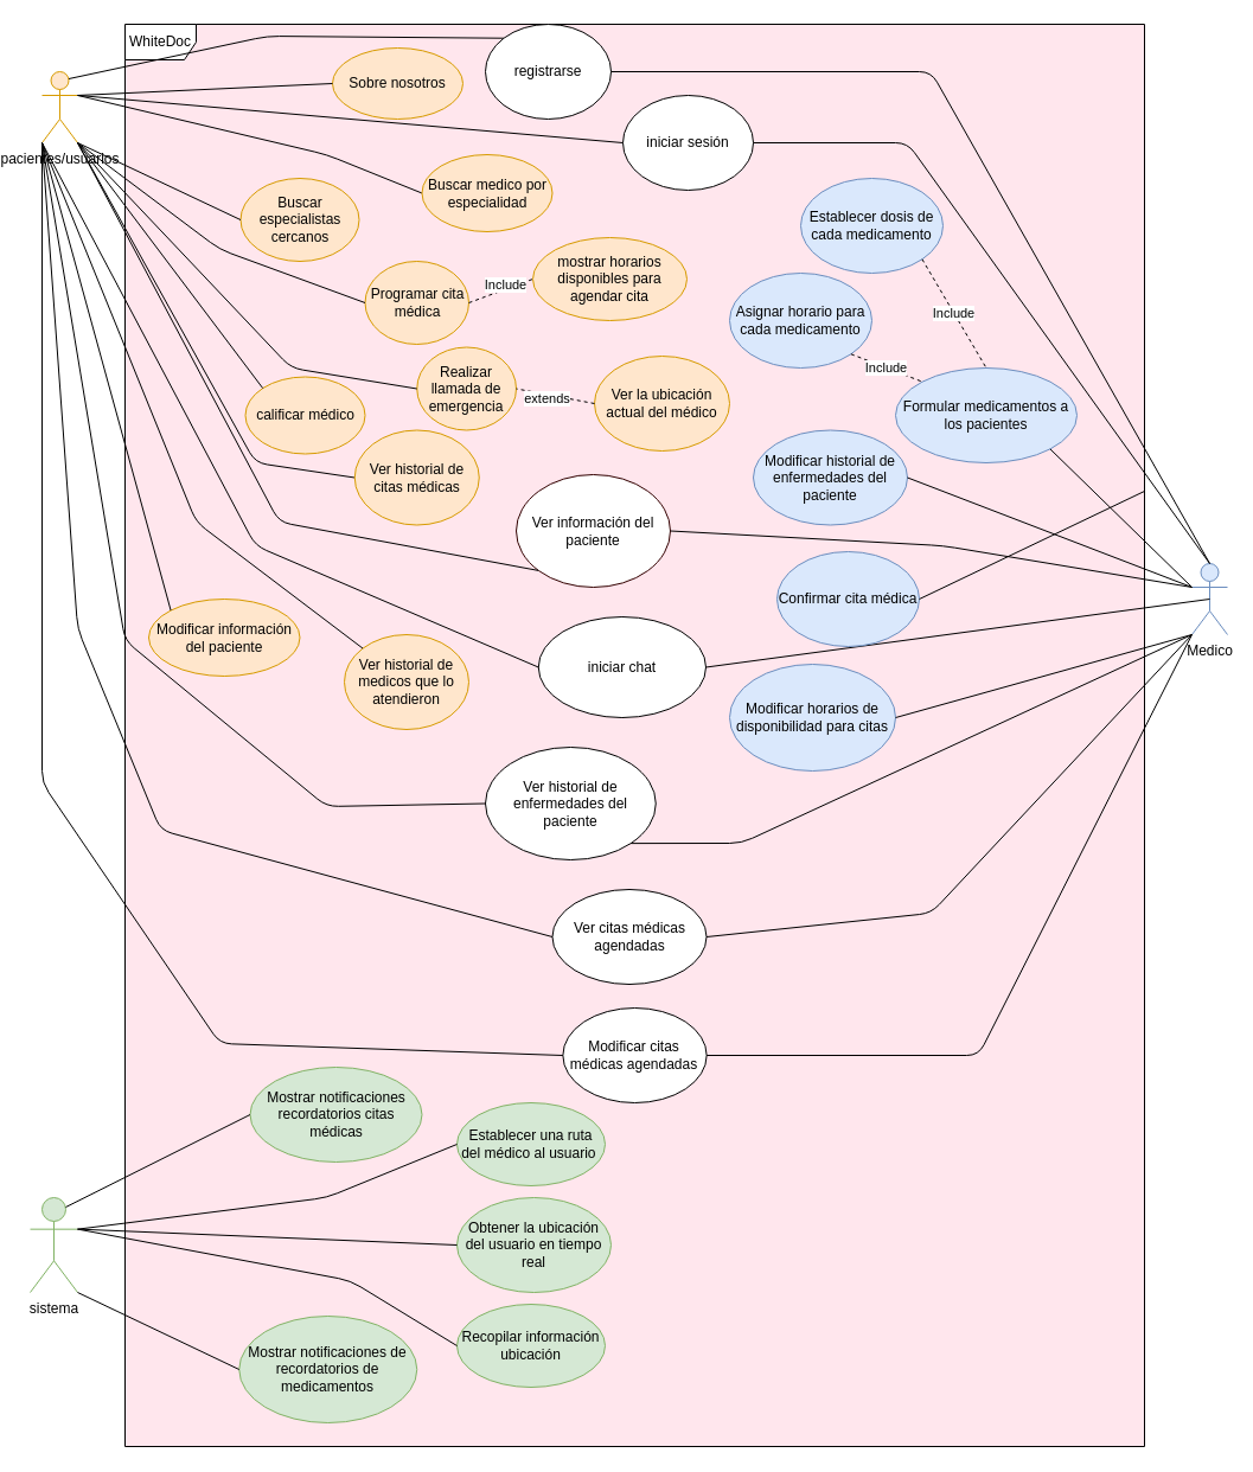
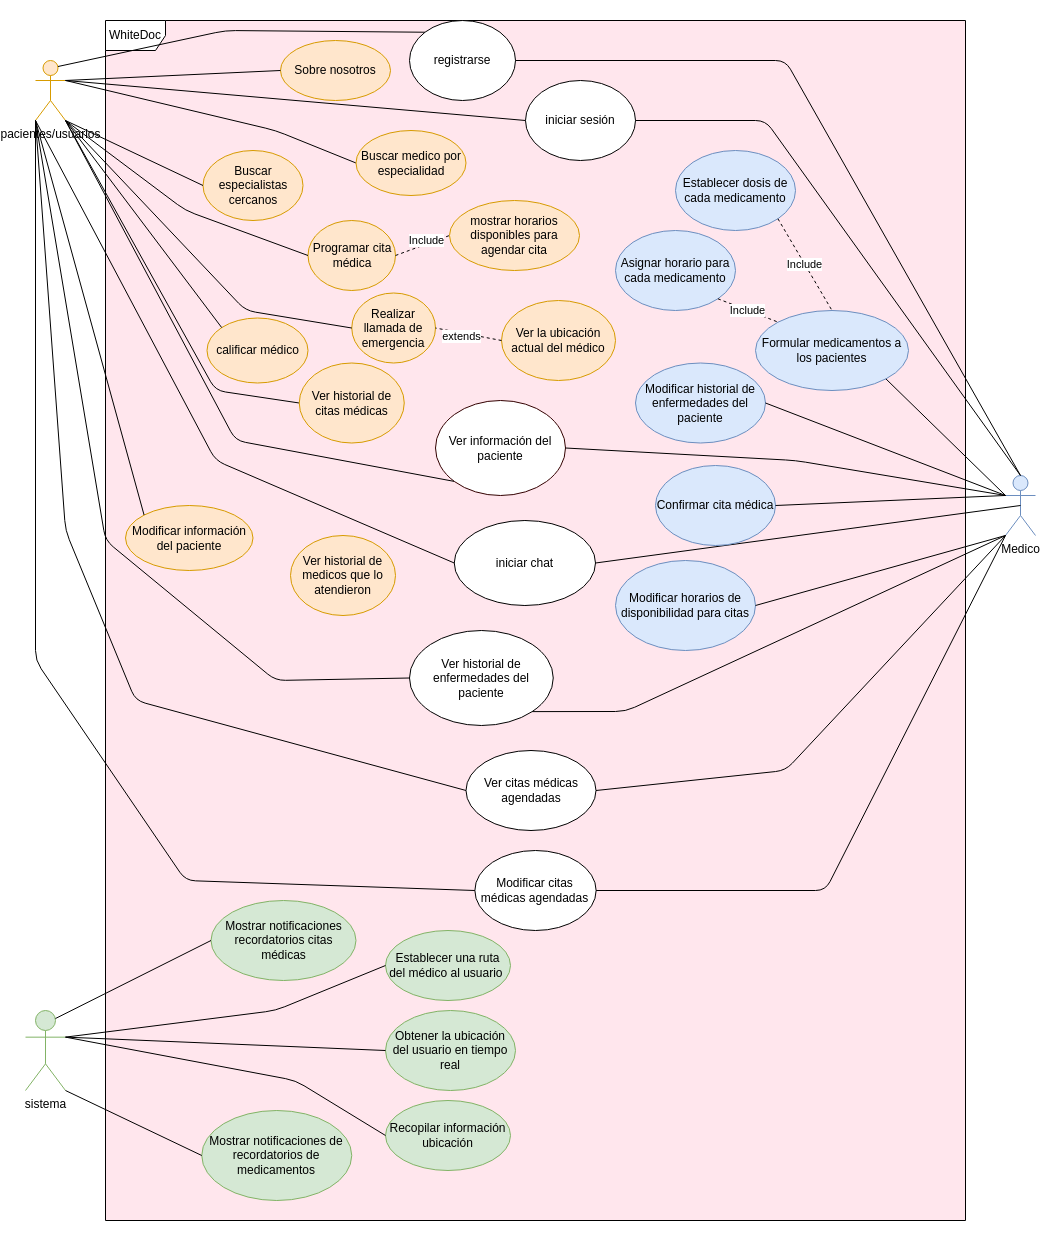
- <mxCell id="56" value="" style="endArrow=none;html=1;entryX=0;entryY=0;entryDx=0;entryDy=0;exitX=0;exitY=1;exitDx=0;exitDy=0;exitPerimeter=0;" edge="1" parent="1" source="2" target="26"><mxGeometry width="50" height="50" relative="1" as="geometry"><mxPoint x="245" y="520" as="sourcePoint" /><mxPoint x="295" y="470" as="targetPoint" /><Array as="points"><mxPoint x="160" y="440" /></Array></mxGeometry></mxCell>
- <mxCell id="63" value="" style="endArrow=none;html=1;exitX=1;exitY=0.5;exitDx=0;exitDy=0;" edge="1" parent="1" source="62" target="5"><mxGeometry width="50" height="50" relative="1" as="geometry"><mxPoint x="640" y="500" as="sourcePoint" /><mxPoint x="690" y="450" as="targetPoint" /></mxGeometry></mxCell>
+ <mxCell id="63" value="" style="endArrow=none;html=1;entryX=0;entryY=0.333;entryDx=0;entryDy=0;entryPerimeter=0;exitX=1;exitY=0.5;exitDx=0;exitDy=0;" edge="1" parent="1" source="62" target="3"><mxGeometry width="50" height="50" relative="1" as="geometry"><mxPoint x="640" y="500" as="sourcePoint" /><mxPoint x="690" y="450" as="targetPoint" /></mxGeometry></mxCell>
